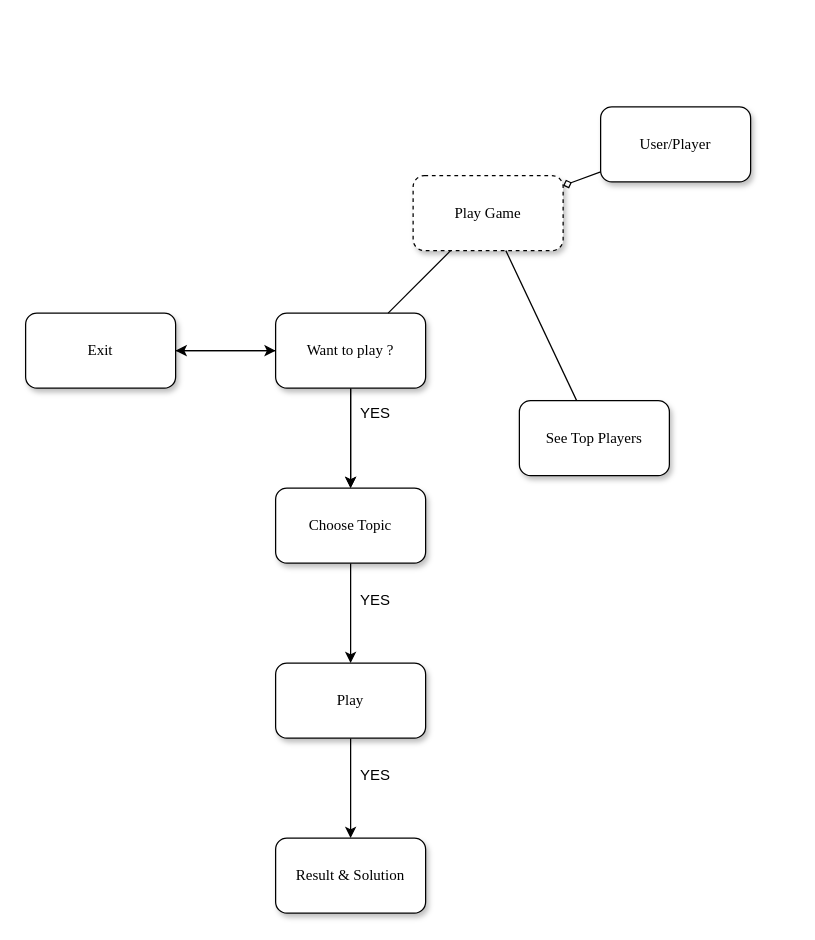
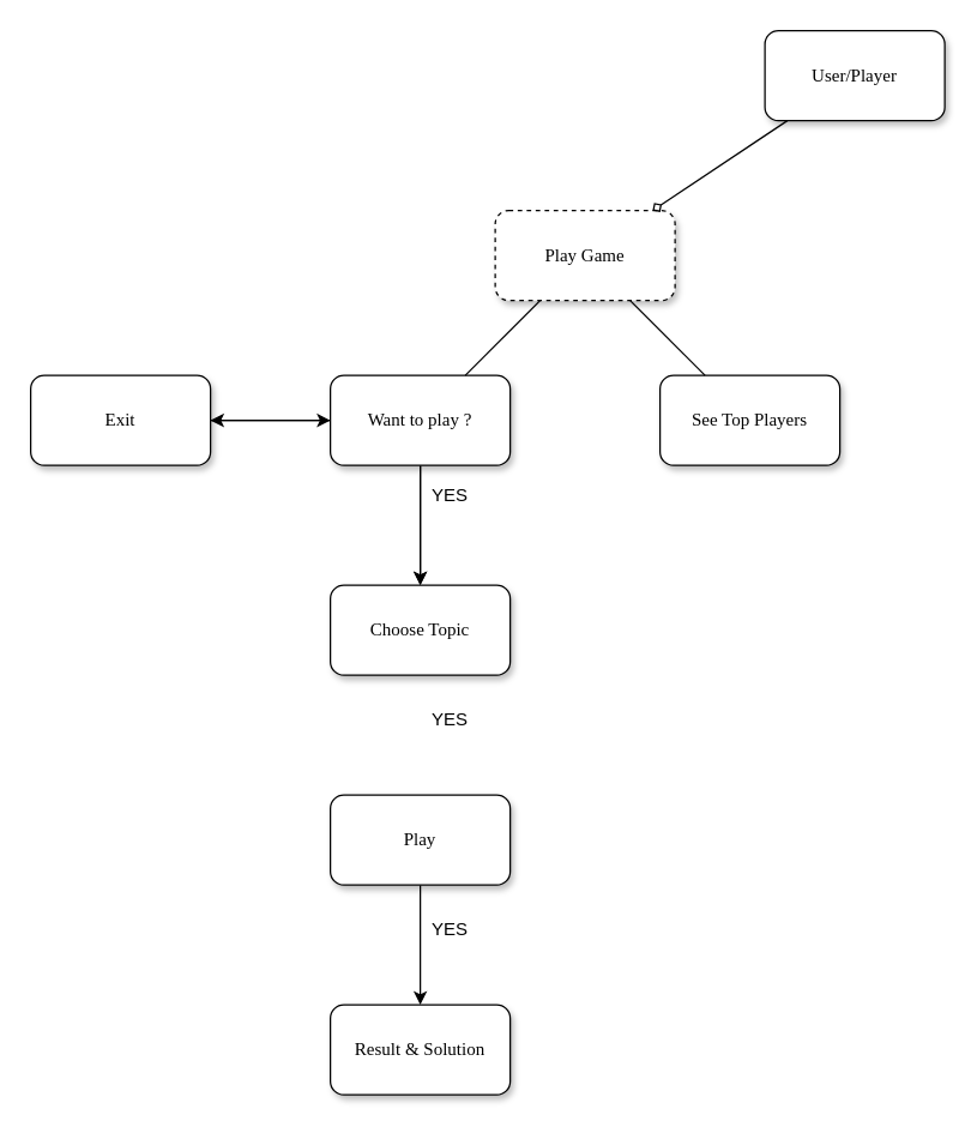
- <mxCell id="2" value="User/Player" style="whiteSpace=wrap;html=1;rounded=1;shadow=1;labelBackgroundColor=none;strokeWidth=1;fontFamily=Verdana;fontSize=12;align=center;" parent="1" vertex="1"><mxGeometry x="480" y="85" width="120" height="60" as="geometry" /></mxCell>
+ <mxCell id="2" value="User/Player" style="whiteSpace=wrap;html=1;rounded=1;shadow=1;labelBackgroundColor=none;strokeWidth=1;fontFamily=Verdana;fontSize=12;align=center;" parent="1" vertex="1"><mxGeometry x="510" y="20" width="120" height="60" as="geometry" /></mxCell>
- <mxCell id="9" value="See Top Players" style="whiteSpace=wrap;html=1;rounded=1;shadow=1;labelBackgroundColor=none;strokeWidth=1;fontFamily=Verdana;fontSize=12;align=center;" parent="1" vertex="1"><mxGeometry x="415" y="320" width="120" height="60" as="geometry" /></mxCell>
+ <mxCell id="9" value="See Top Players" style="whiteSpace=wrap;html=1;rounded=1;shadow=1;labelBackgroundColor=none;strokeWidth=1;fontFamily=Verdana;fontSize=12;align=center;" parent="1" vertex="1"><mxGeometry x="440" y="250" width="120" height="60" as="geometry" /></mxCell>
- <mxCell id="12" value="" style="edgeStyle=orthogonalEdgeStyle;rounded=0;orthogonalLoop=1;jettySize=auto;html=1;" parent="1" source="13" target="15" edge="1"><mxGeometry relative="1" as="geometry" /></mxCell>
